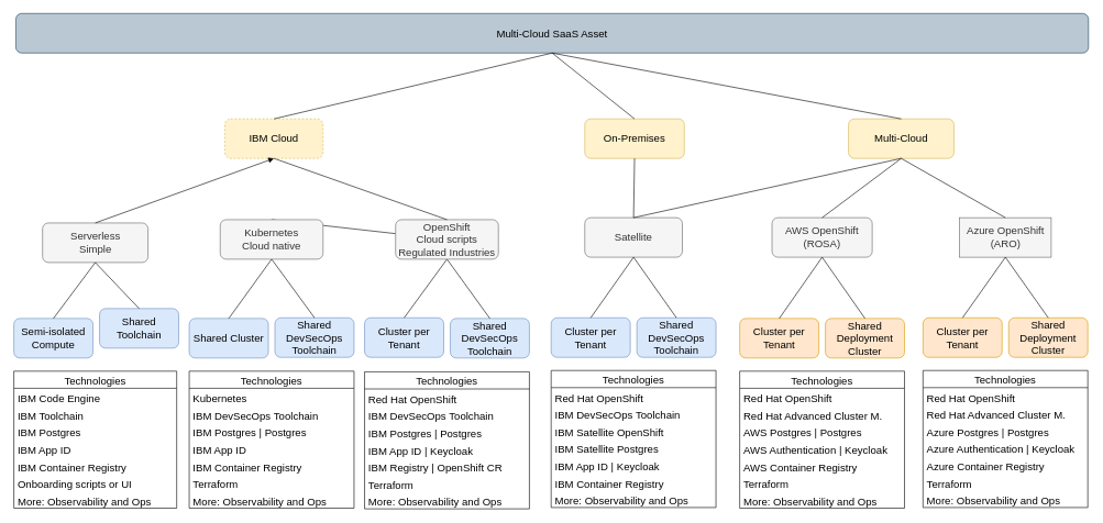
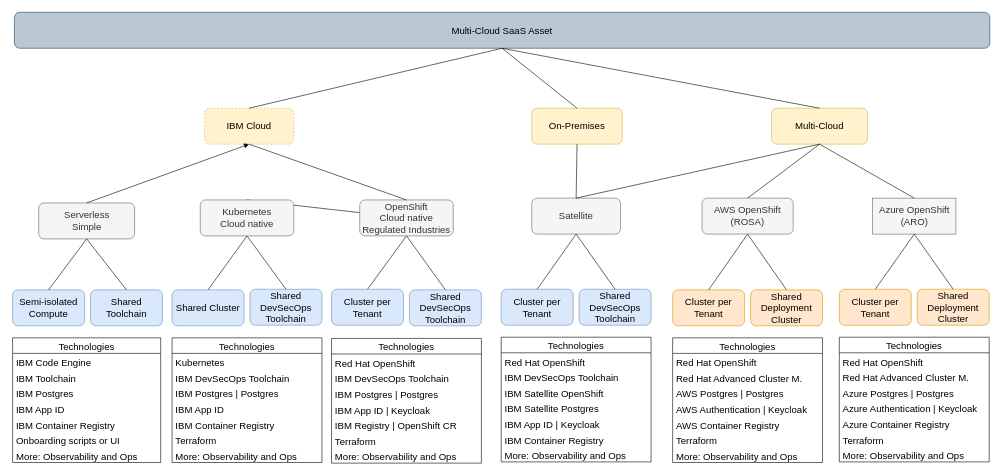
- <mxCell id="74" value="OpenShift&lt;br&gt;Cloud scripts&lt;br&gt;Regulated Industries" style="rounded=1;whiteSpace=wrap;html=1;fontSize=16;fillColor=#f5f5f5;strokeColor=#666666;fontColor=#333333;" parent="1" vertex="1"><mxGeometry x="599" y="333" width="156" height="60" as="geometry" /></mxCell>
+ <mxCell id="74" value="OpenShift&lt;br&gt;Cloud native&lt;br&gt;Regulated Industries" style="rounded=1;whiteSpace=wrap;html=1;fontSize=16;fillColor=#f5f5f5;strokeColor=#666666;fontColor=#333333;" parent="1" vertex="1"><mxGeometry x="599" y="333" width="156" height="60" as="geometry" /></mxCell>
- <mxCell id="15" value="Shared Toolchain" style="rounded=1;whiteSpace=wrap;html=1;fontSize=16;fillColor=#dae8fc;strokeColor=#6c8ebf;" parent="1" vertex="1"><mxGeometry x="150" y="468" width="120" height="60" as="geometry" /></mxCell>
+ <mxCell id="15" value="Shared Toolchain" style="rounded=1;whiteSpace=wrap;html=1;fontSize=16;fillColor=#dae8fc;strokeColor=#6c8ebf;" parent="1" vertex="1"><mxGeometry x="150" y="483" width="120" height="60" as="geometry" /></mxCell>
